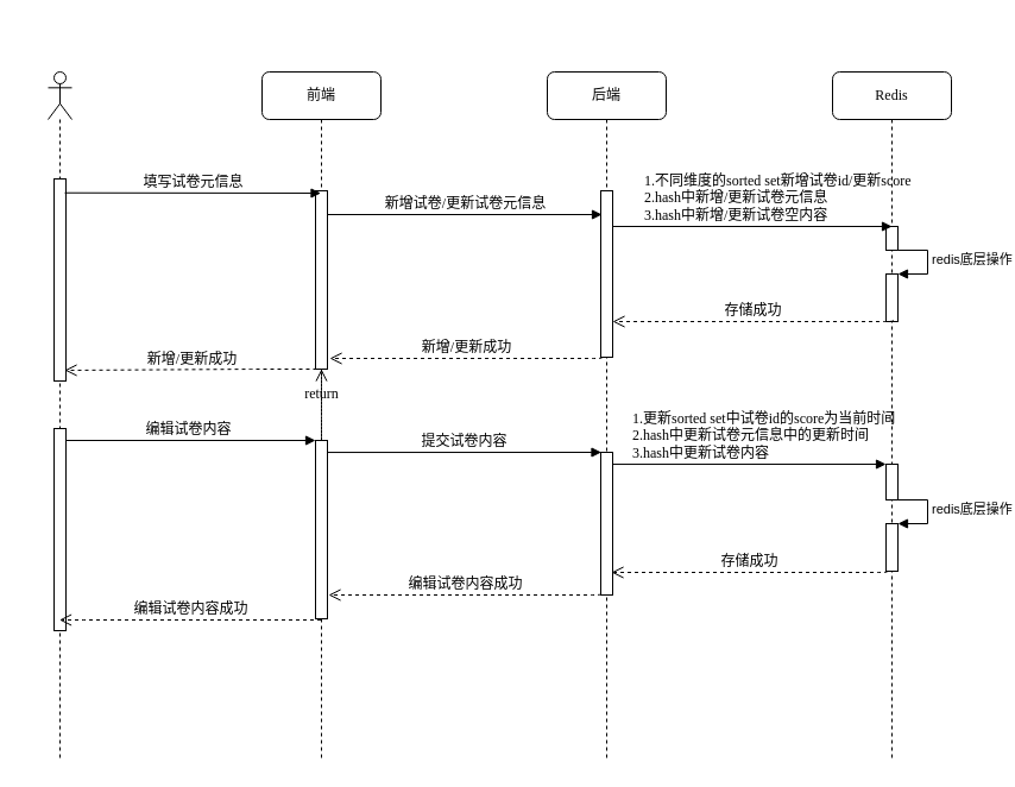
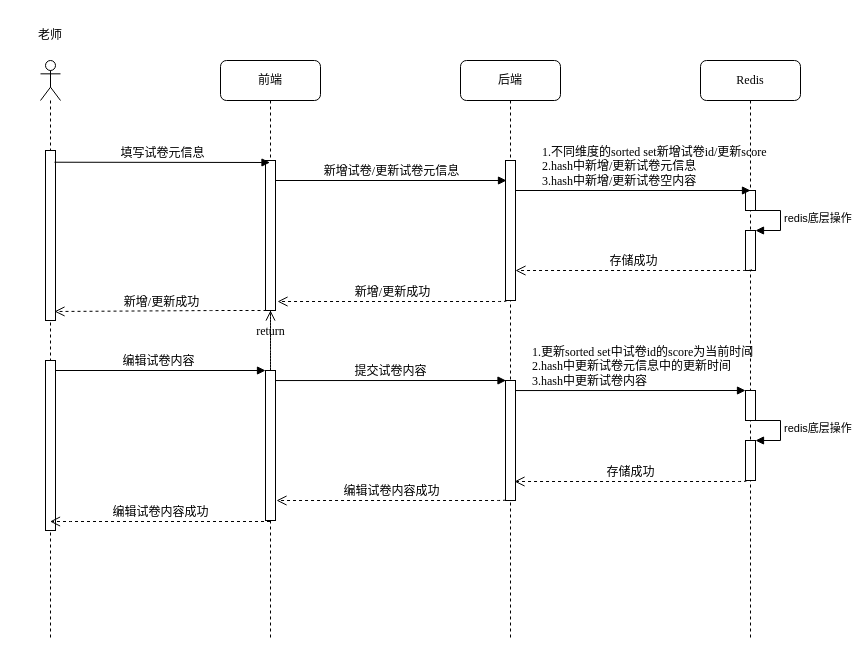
+ <mxCell id="24" value="老师" style="text;html=1;strokeColor=none;fillColor=none;align=center;verticalAlign=middle;whiteSpace=wrap;rounded=0;" vertex="1" parent="1"><mxGeometry x="20" y="20" width="60" height="30" as="geometry" /></mxCell>
